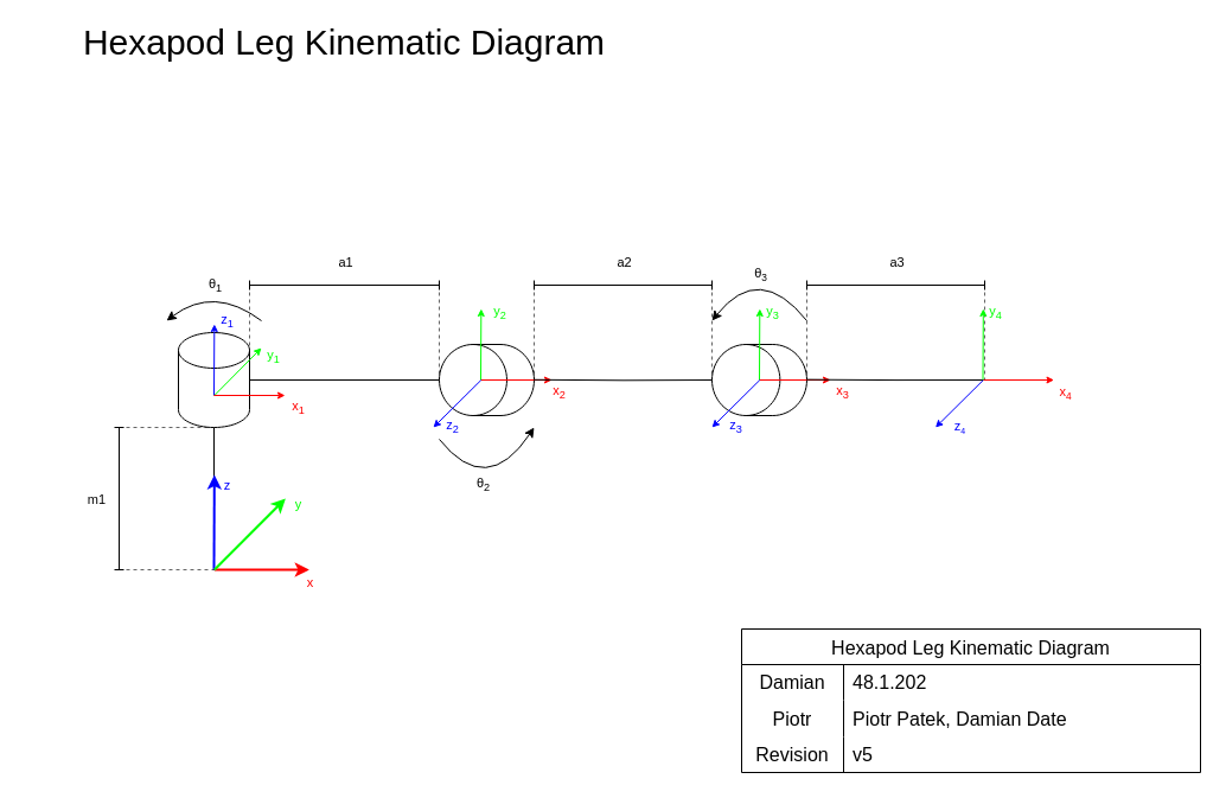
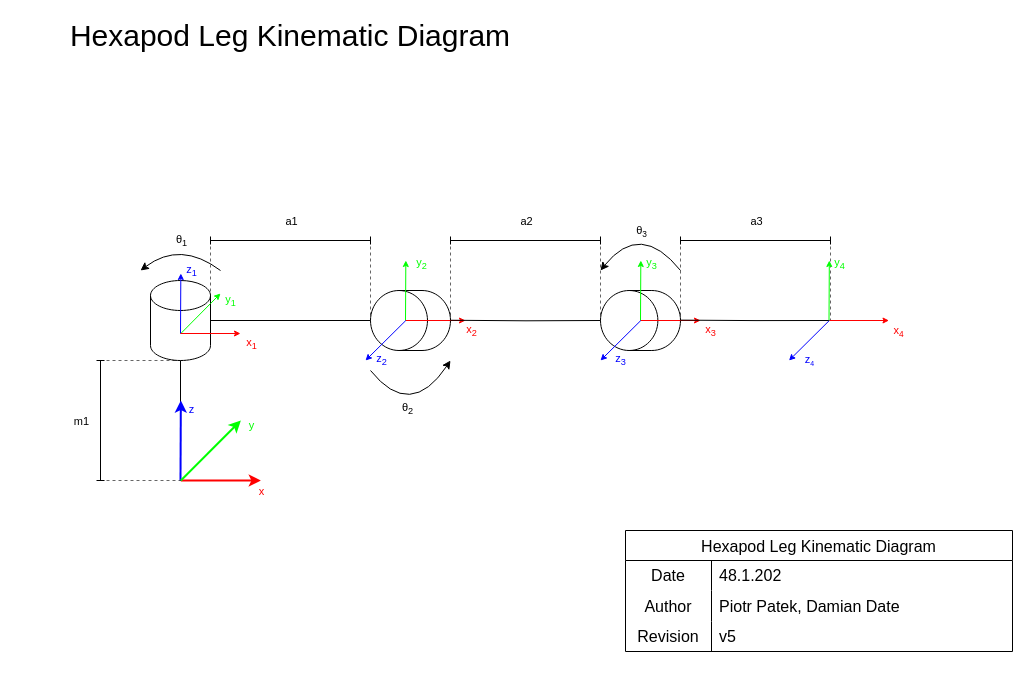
- <mxCell id="48" value="Damian" style="shape=partialRectangle;html=1;whiteSpace=wrap;connectable=0;fillColor=none;top=0;left=0;bottom=0;right=0;overflow=hidden;pointerEvents=1;strokeColor=inherit;fontSize=16;" parent="47" vertex="1"><mxGeometry width="86" height="30" as="geometry"><mxRectangle width="86" height="30" as="alternateBounds" /></mxGeometry></mxCell>
+ <mxCell id="48" value="Date" style="shape=partialRectangle;html=1;whiteSpace=wrap;connectable=0;fillColor=none;top=0;left=0;bottom=0;right=0;overflow=hidden;pointerEvents=1;strokeColor=inherit;fontSize=16;" parent="47" vertex="1"><mxGeometry width="86" height="30" as="geometry"><mxRectangle width="86" height="30" as="alternateBounds" /></mxGeometry></mxCell>
- <mxCell id="51" value="Piotr" style="shape=partialRectangle;html=1;whiteSpace=wrap;connectable=0;fillColor=none;top=0;left=0;bottom=0;right=0;overflow=hidden;strokeColor=inherit;fontSize=16;" parent="50" vertex="1"><mxGeometry width="86" height="31" as="geometry"><mxRectangle width="86" height="31" as="alternateBounds" /></mxGeometry></mxCell>
+ <mxCell id="51" value="Author" style="shape=partialRectangle;html=1;whiteSpace=wrap;connectable=0;fillColor=none;top=0;left=0;bottom=0;right=0;overflow=hidden;strokeColor=inherit;fontSize=16;" parent="50" vertex="1"><mxGeometry width="86" height="31" as="geometry"><mxRectangle width="86" height="31" as="alternateBounds" /></mxGeometry></mxCell>
